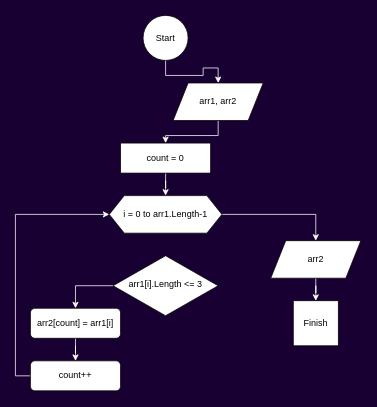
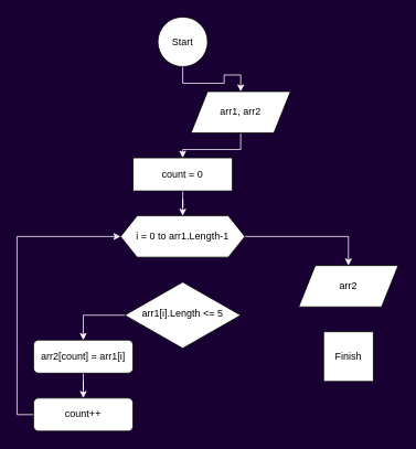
- <mxCell id="3" value="arr1[i].Length &amp;lt;= 3" style="rhombus;whiteSpace=wrap;html=1;shadow=0;fontFamily=Helvetica;fontSize=12;align=center;strokeWidth=1;spacing=6;spacingTop=-4;" parent="1" vertex="1"><mxGeometry x="150" y="340" width="140" height="80" as="geometry" /></mxCell>
+ <mxCell id="3" value="arr1[i].Length &amp;lt;= 5" style="rhombus;whiteSpace=wrap;html=1;shadow=0;fontFamily=Helvetica;fontSize=12;align=center;strokeWidth=1;spacing=6;spacingTop=-4;" parent="1" vertex="1"><mxGeometry x="150" y="340" width="140" height="80" as="geometry" /></mxCell>
- <mxCell id="14" value="" style="edgeStyle=orthogonalEdgeStyle;rounded=0;orthogonalLoop=1;jettySize=auto;html=1;strokeColor=#FFFFFF;" edge="1" parent="1" source="15" target="16"><mxGeometry relative="1" as="geometry" /></mxCell>
